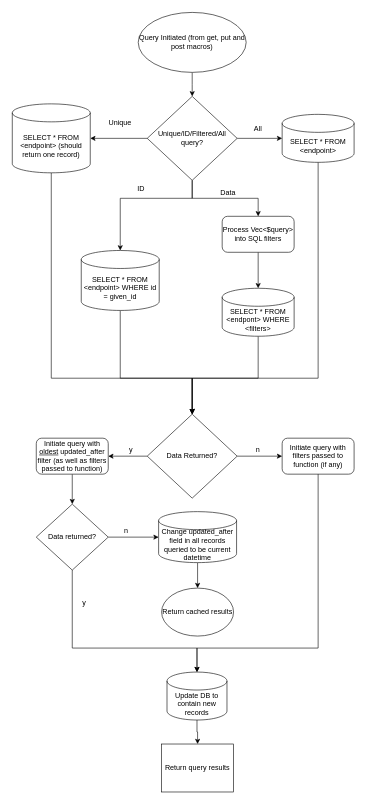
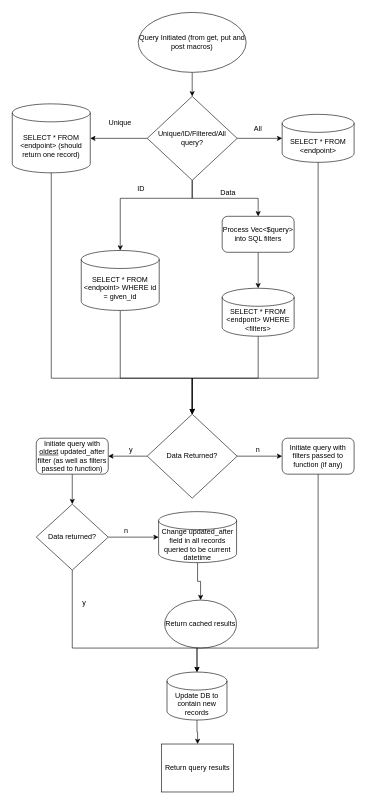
- <mxCell id="35" value="Return cached results" style="ellipse;whiteSpace=wrap;html=1;" parent="1" vertex="1"><mxGeometry x="269" y="980" width="120" height="80" as="geometry" /></mxCell>
+ <mxCell id="35" value="Return cached results" style="ellipse;whiteSpace=wrap;html=1;" parent="1" vertex="1"><mxGeometry x="274" y="1000" width="120" height="80" as="geometry" /></mxCell>
